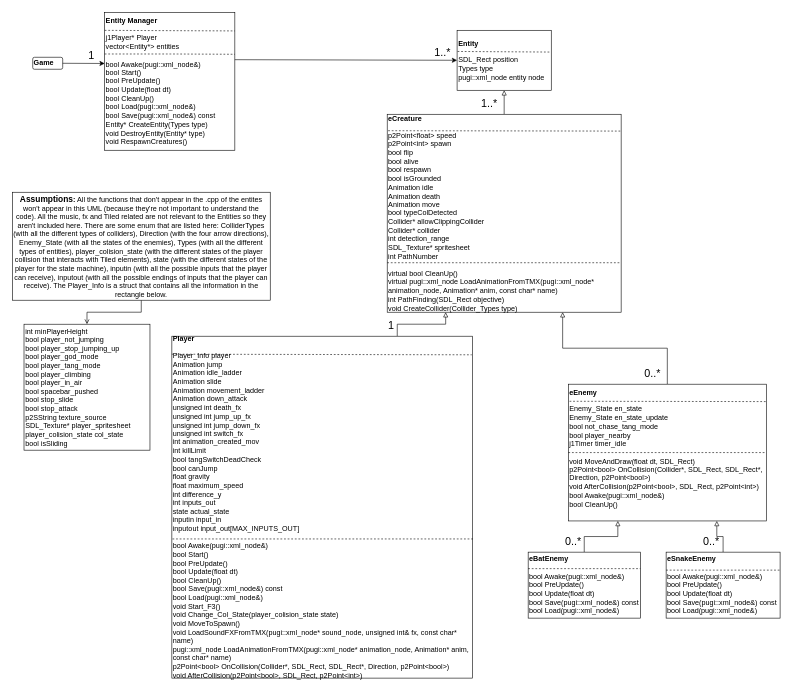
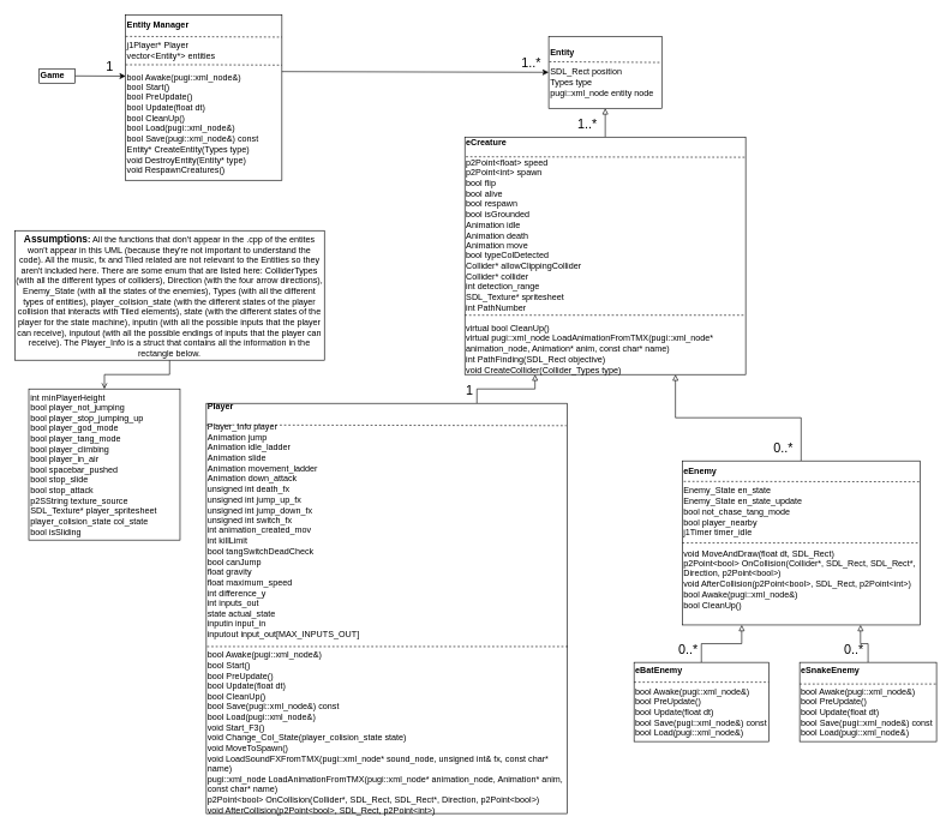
- <mxCell id="2" value="&lt;b&gt;Game&lt;/b&gt;" style="whiteSpace=wrap;html=1;align=left;rounded=1;" parent="1" vertex="1"><mxGeometry x="54" y="95" width="50" height="20" as="geometry" /></mxCell>
+ <mxCell id="2" value="&lt;b&gt;Game&lt;/b&gt;" style="rounded=0;whiteSpace=wrap;html=1;align=left;" parent="1" vertex="1"><mxGeometry x="54" y="95" width="50" height="20" as="geometry" /></mxCell>
